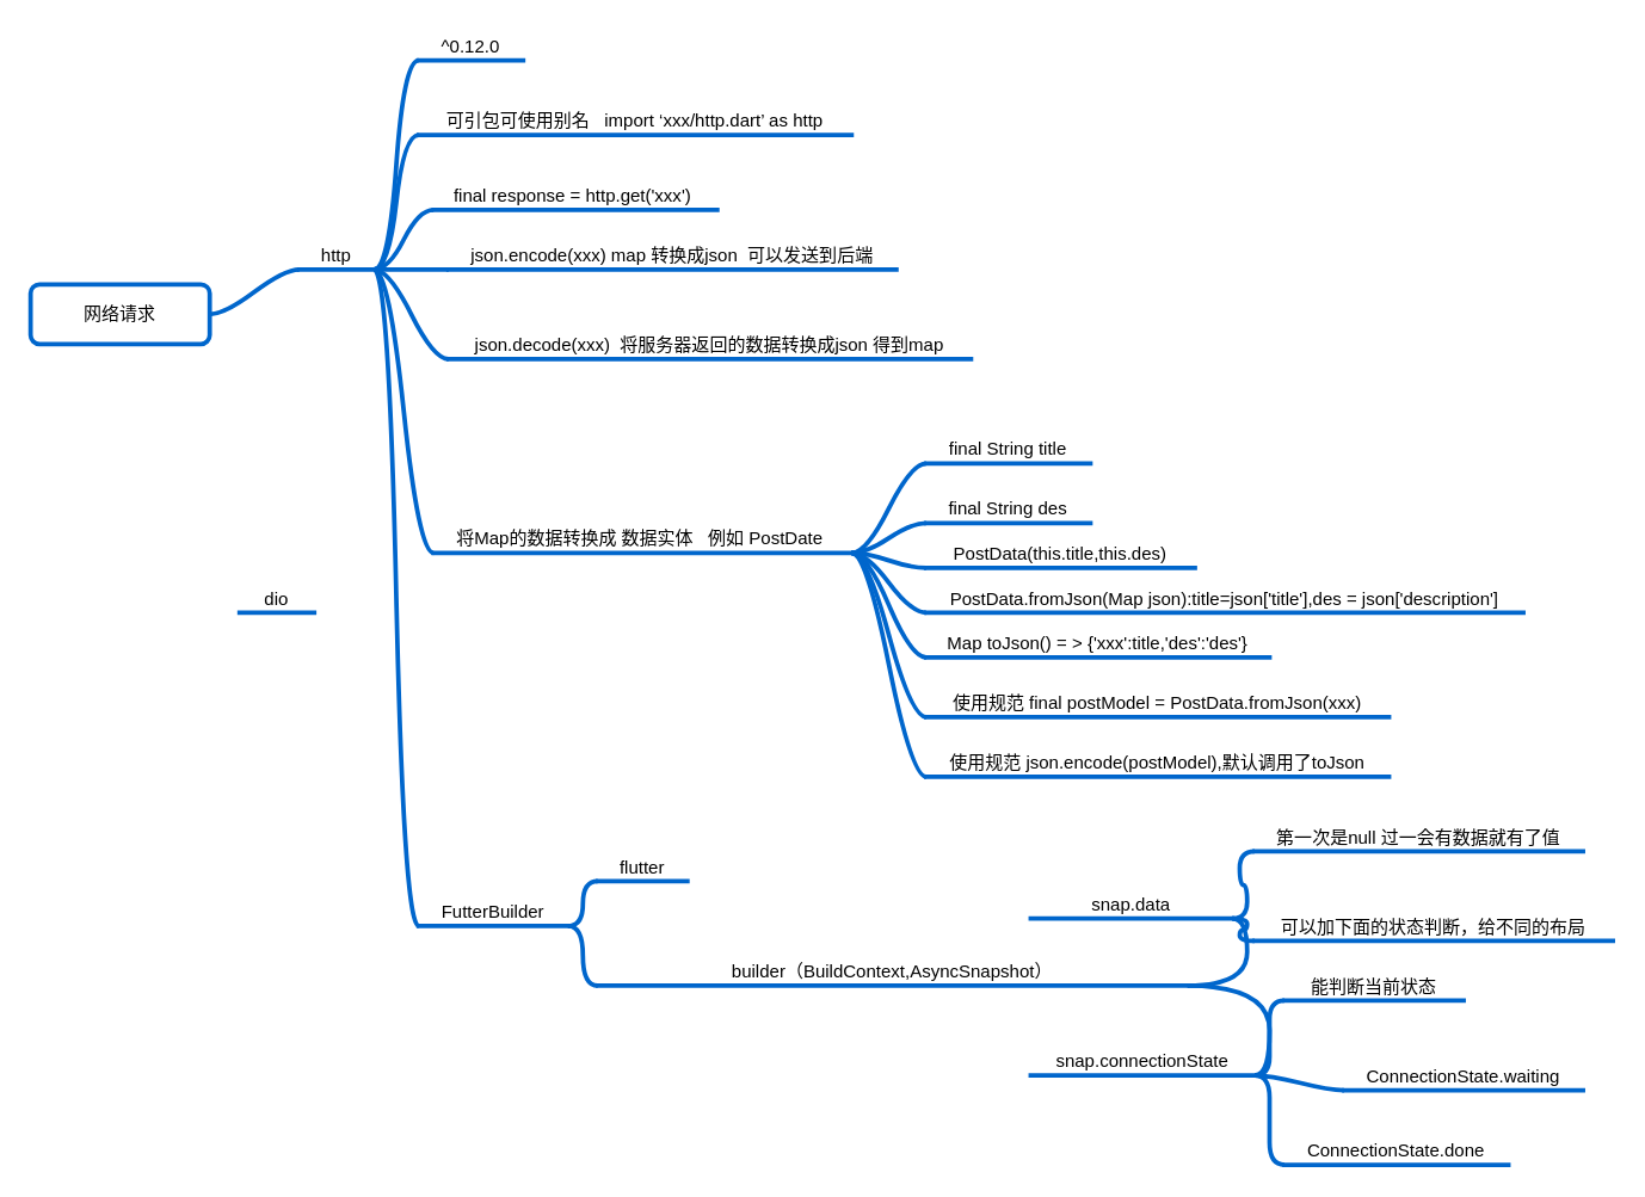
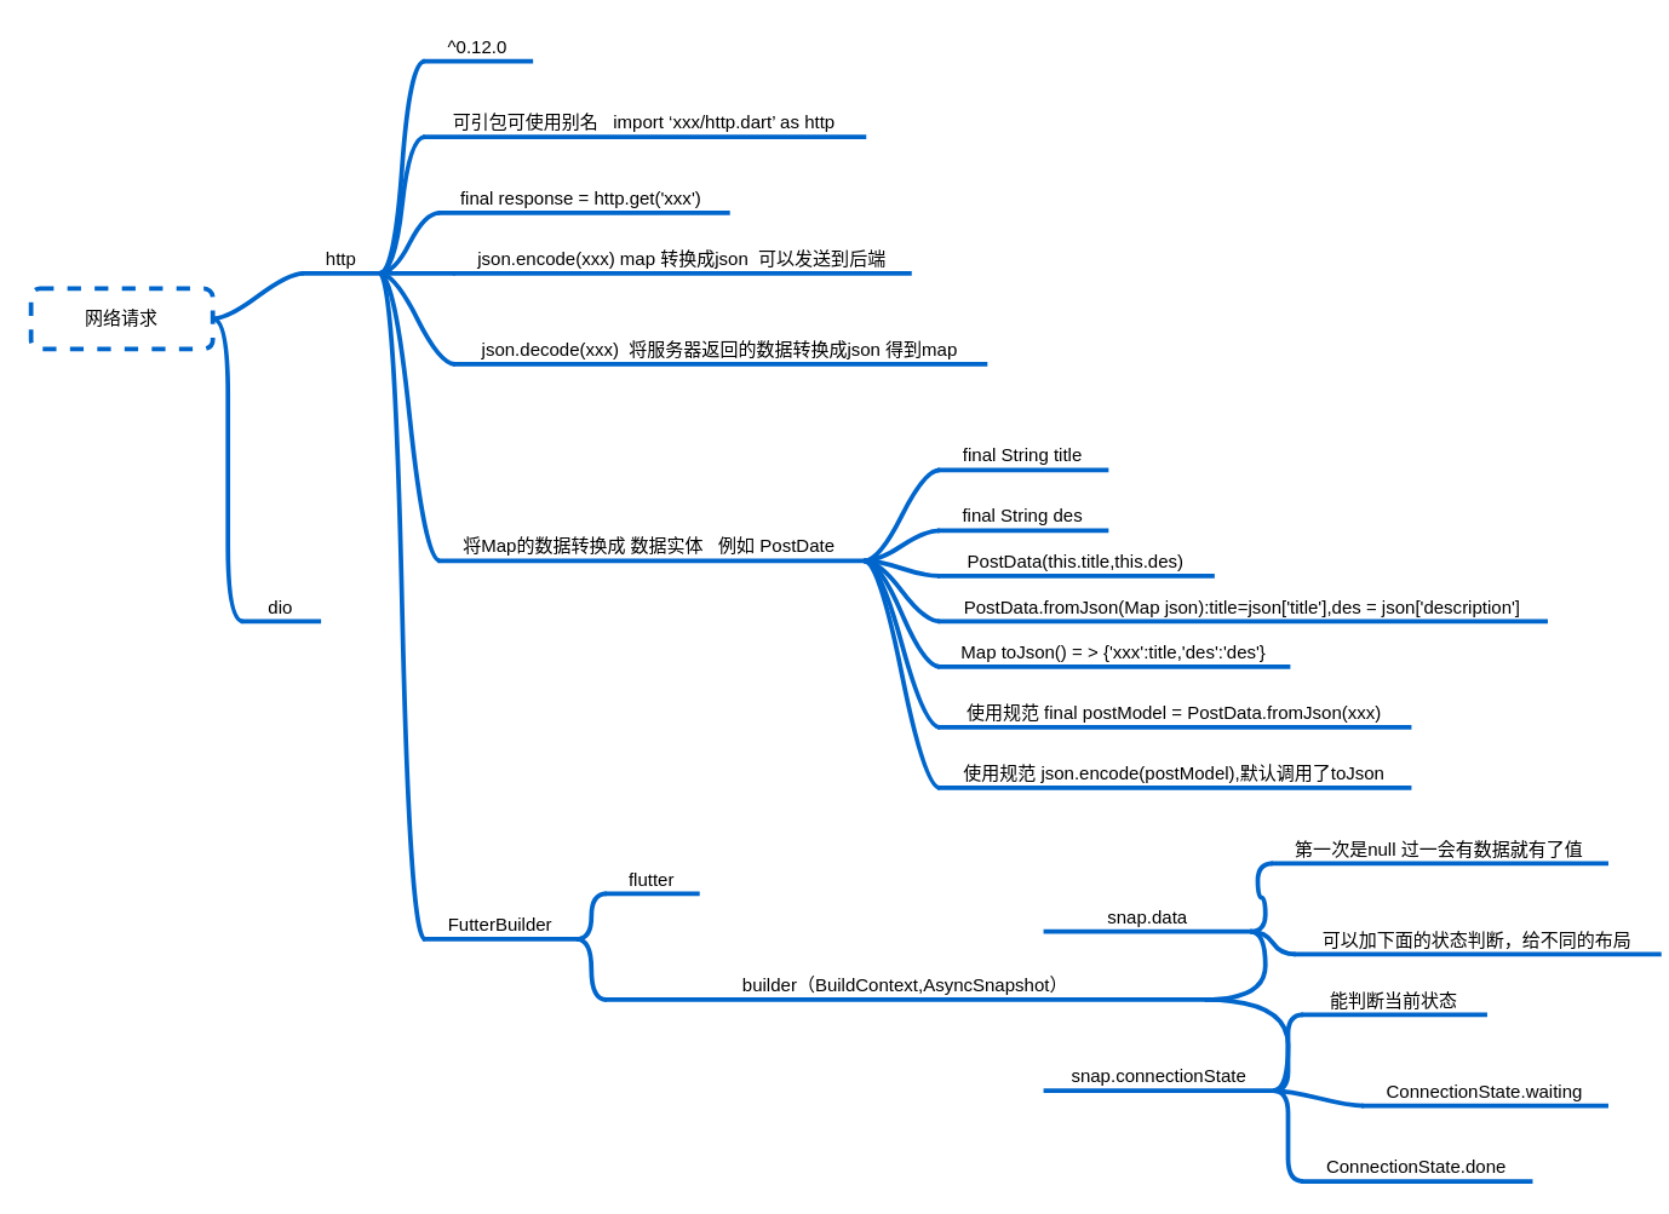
- <mxCell id="2" value="网络请求" style="rounded=1;whiteSpace=wrap;html=1;strokeColor=#0066CC;strokeWidth=3;" vertex="1" parent="1"><mxGeometry x="20" y="190" width="120" height="40" as="geometry" /></mxCell>
+ <mxCell id="2" value="网络请求" style="rounded=1;whiteSpace=wrap;html=1;strokeColor=#0066CC;strokeWidth=3;dashed=1;" vertex="1" parent="1"><mxGeometry x="20" y="190" width="120" height="40" as="geometry" /></mxCell>
+ <mxCell id="6" value="" style="edgeStyle=entityRelationEdgeStyle;startArrow=none;endArrow=none;segment=10;curved=1;strokeColor=#0066CC;strokeWidth=3;exitX=1;exitY=0.5;exitDx=0;exitDy=0;" edge="1" target="5" parent="1" source="2"><mxGeometry relative="1" as="geometry"><mxPoint x="120" y="430" as="sourcePoint" /></mxGeometry></mxCell>
- <mxCell id="51" value="可以加下面的状态判断，给不同的布局" style="whiteSpace=wrap;html=1;shape=partialRectangle;top=0;left=0;bottom=1;right=0;points=[[0,1],[1,1]];strokeColor=#0066CC;fillColor=none;align=center;verticalAlign=bottom;routingCenterY=0.5;snapToPoint=1;container=1;recursiveResize=0;autosize=1;treeFolding=1;treeMoving=1;strokeWidth=3;" vertex="1" parent="1"><mxGeometry x="840" y="610" width="240" height="20" as="geometry" /></mxCell>
+ <mxCell id="51" value="可以加下面的状态判断，给不同的布局" style="whiteSpace=wrap;html=1;shape=partialRectangle;top=0;left=0;bottom=1;right=0;points=[[0,1],[1,1]];strokeColor=#0066CC;fillColor=none;align=center;verticalAlign=bottom;routingCenterY=0.5;snapToPoint=1;container=1;recursiveResize=0;autosize=1;treeFolding=1;treeMoving=1;strokeWidth=3;" vertex="1" parent="1"><mxGeometry x="855" y="610" width="240" height="20" as="geometry" /></mxCell>
